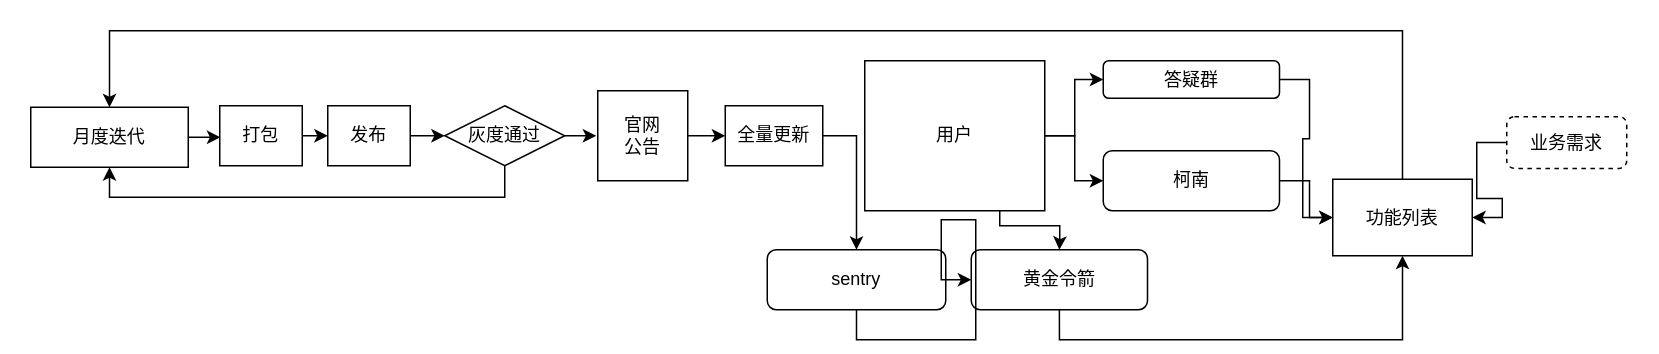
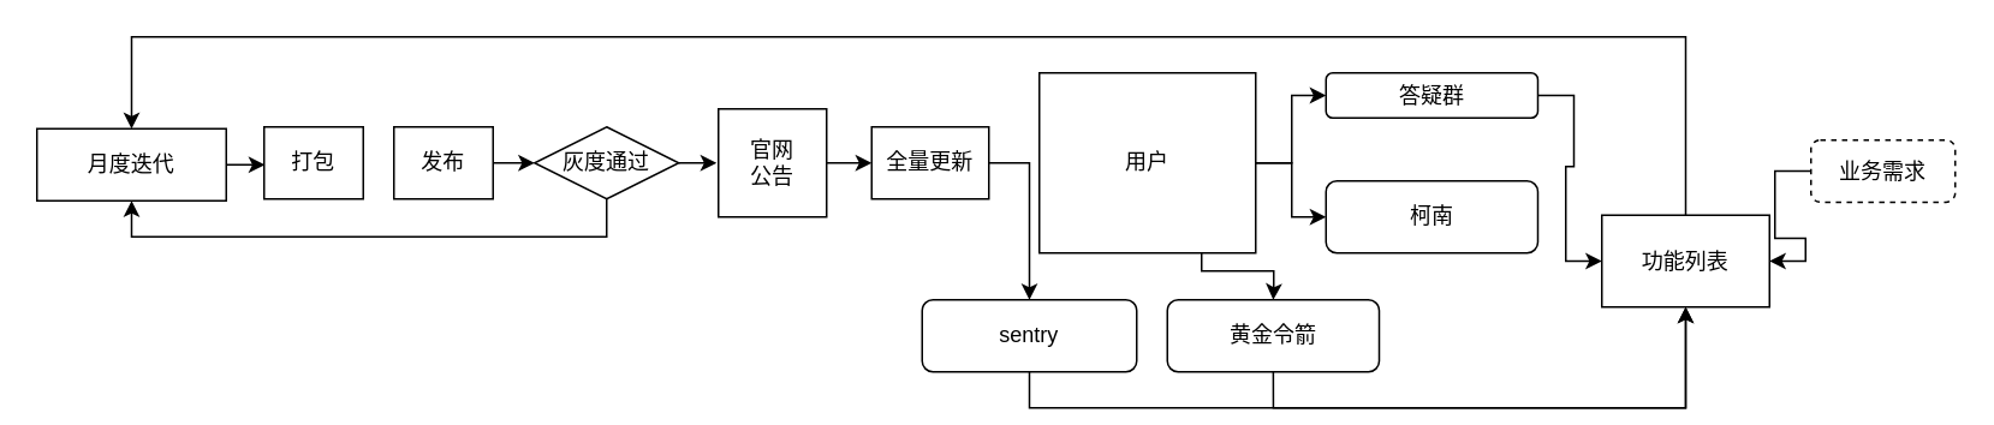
- <mxCell id="20" style="edgeStyle=orthogonalEdgeStyle;rounded=0;orthogonalLoop=1;jettySize=auto;html=1;exitX=1;exitY=0.5;exitDx=0;exitDy=0;entryX=0;entryY=0.5;entryDx=0;entryDy=0;" edge="1" parent="1" source="21" target="23"><mxGeometry relative="1" as="geometry"><mxPoint x="208" y="89.907" as="targetPoint" /></mxGeometry></mxCell>
- <mxCell id="2" style="edgeStyle=orthogonalEdgeStyle;rounded=0;orthogonalLoop=1;jettySize=auto;html=1;exitX=1;exitY=0.5;exitDx=0;exitDy=0;" edge="1" parent="1" source="3" target="28"><mxGeometry relative="1" as="geometry" /></mxCell>
- <mxCell id="8" style="edgeStyle=orthogonalEdgeStyle;rounded=0;orthogonalLoop=1;jettySize=auto;html=1;exitX=0.5;exitY=1;exitDx=0;exitDy=0;" edge="1" parent="1" source="9" target="5"><mxGeometry relative="1" as="geometry"><mxPoint x="938" y="130" as="targetPoint" /></mxGeometry></mxCell>
+ <mxCell id="8" style="edgeStyle=orthogonalEdgeStyle;rounded=0;orthogonalLoop=1;jettySize=auto;html=1;exitX=0.5;exitY=1;exitDx=0;exitDy=0;entryX=0.5;entryY=1;entryDx=0;entryDy=0;" edge="1" parent="1" source="9" target="28"><mxGeometry relative="1" as="geometry"><mxPoint x="938" y="130" as="targetPoint" /></mxGeometry></mxCell>
